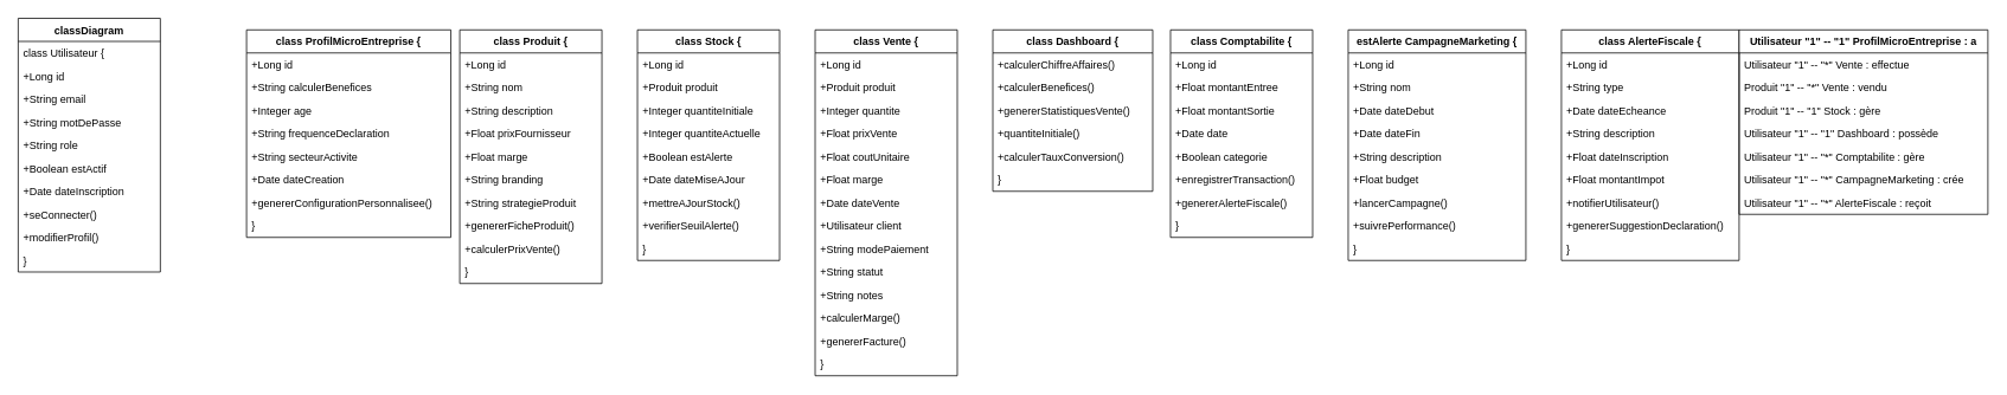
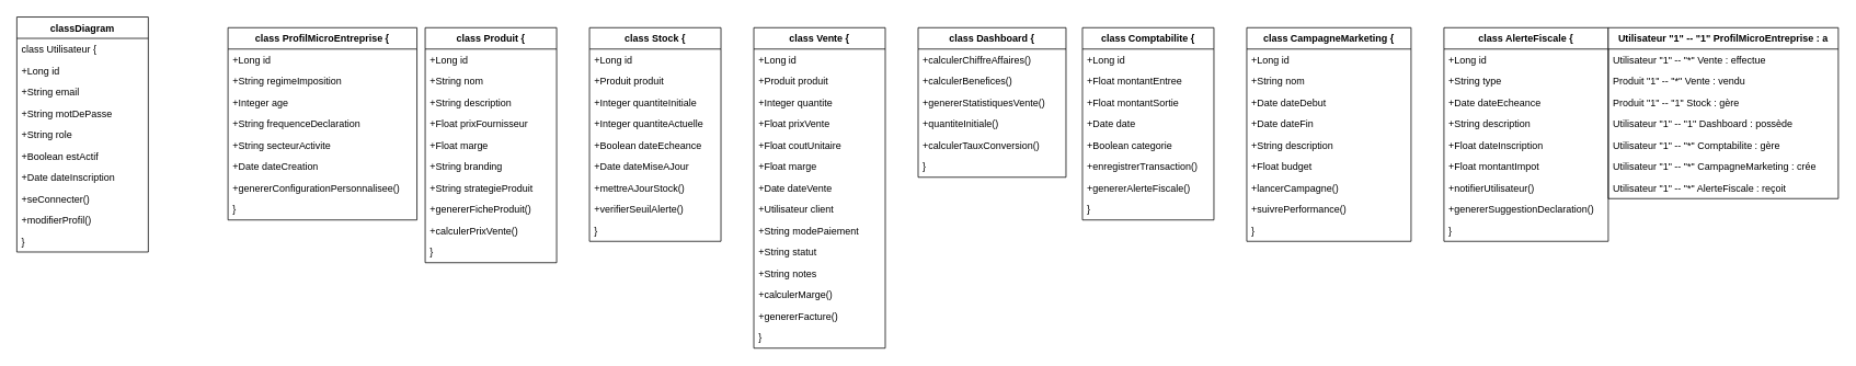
- <mxCell id="74" value="    estAlerte CampagneMarketing {" style="swimlane;fontStyle=1;childLayout=stackLayout;horizontal=1;startSize=26;horizontalStack=0;resizeParent=1;resizeParentMax=0;resizeLast=0;collapsible=1;marginBottom=0;" vertex="1" parent="1"><mxGeometry x="1517" y="33" width="200" height="260" as="geometry" /></mxCell>
+ <mxCell id="74" value="    class CampagneMarketing {" style="swimlane;fontStyle=1;childLayout=stackLayout;horizontal=1;startSize=26;horizontalStack=0;resizeParent=1;resizeParentMax=0;resizeLast=0;collapsible=1;marginBottom=0;" vertex="1" parent="1"><mxGeometry x="1517" y="33" width="200" height="260" as="geometry" /></mxCell>
- <mxCell id="15" value="        +String calculerBenefices" style="text;strokeColor=none;fillColor=none;align=left;verticalAlign=top;spacingLeft=4;spacingRight=4;overflow=hidden;rotatable=0;points=[[0,0.5],[1,0.5]];portConstraint=eastwest;" vertex="1" parent="13"><mxGeometry y="52" width="230" height="26" as="geometry" /></mxCell>
+ <mxCell id="15" value="        +String regimeImposition" style="text;strokeColor=none;fillColor=none;align=left;verticalAlign=top;spacingLeft=4;spacingRight=4;overflow=hidden;rotatable=0;points=[[0,0.5],[1,0.5]];portConstraint=eastwest;" vertex="1" parent="13"><mxGeometry y="52" width="230" height="26" as="geometry" /></mxCell>
- <mxCell id="38" value="        +Boolean estAlerte" style="text;strokeColor=none;fillColor=none;align=left;verticalAlign=top;spacingLeft=4;spacingRight=4;overflow=hidden;rotatable=0;points=[[0,0.5],[1,0.5]];portConstraint=eastwest;" vertex="1" parent="33"><mxGeometry y="130" width="160" height="26" as="geometry" /></mxCell>
+ <mxCell id="38" value="        +Boolean dateEcheance" style="text;strokeColor=none;fillColor=none;align=left;verticalAlign=top;spacingLeft=4;spacingRight=4;overflow=hidden;rotatable=0;points=[[0,0.5],[1,0.5]];portConstraint=eastwest;" vertex="1" parent="33"><mxGeometry y="130" width="160" height="26" as="geometry" /></mxCell>
